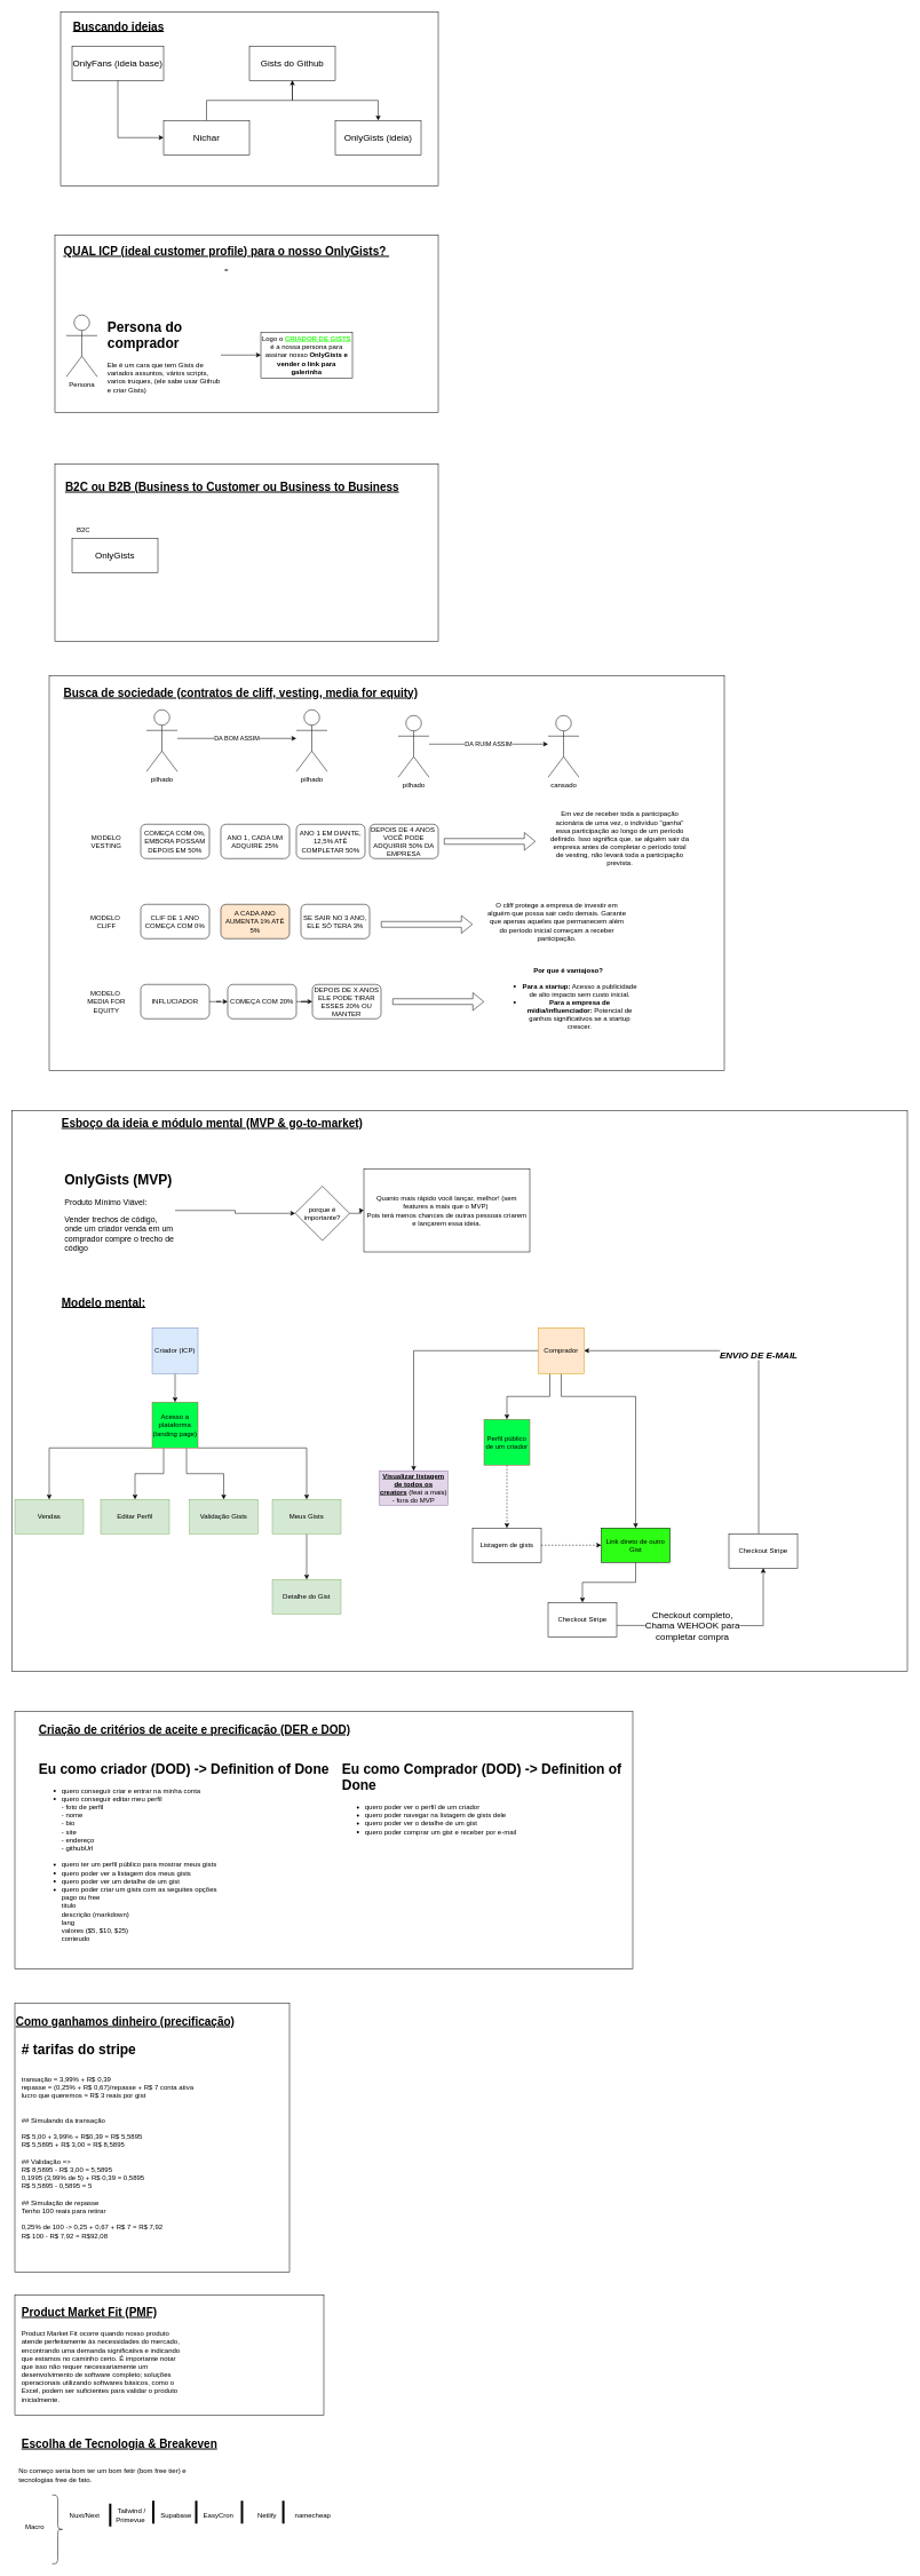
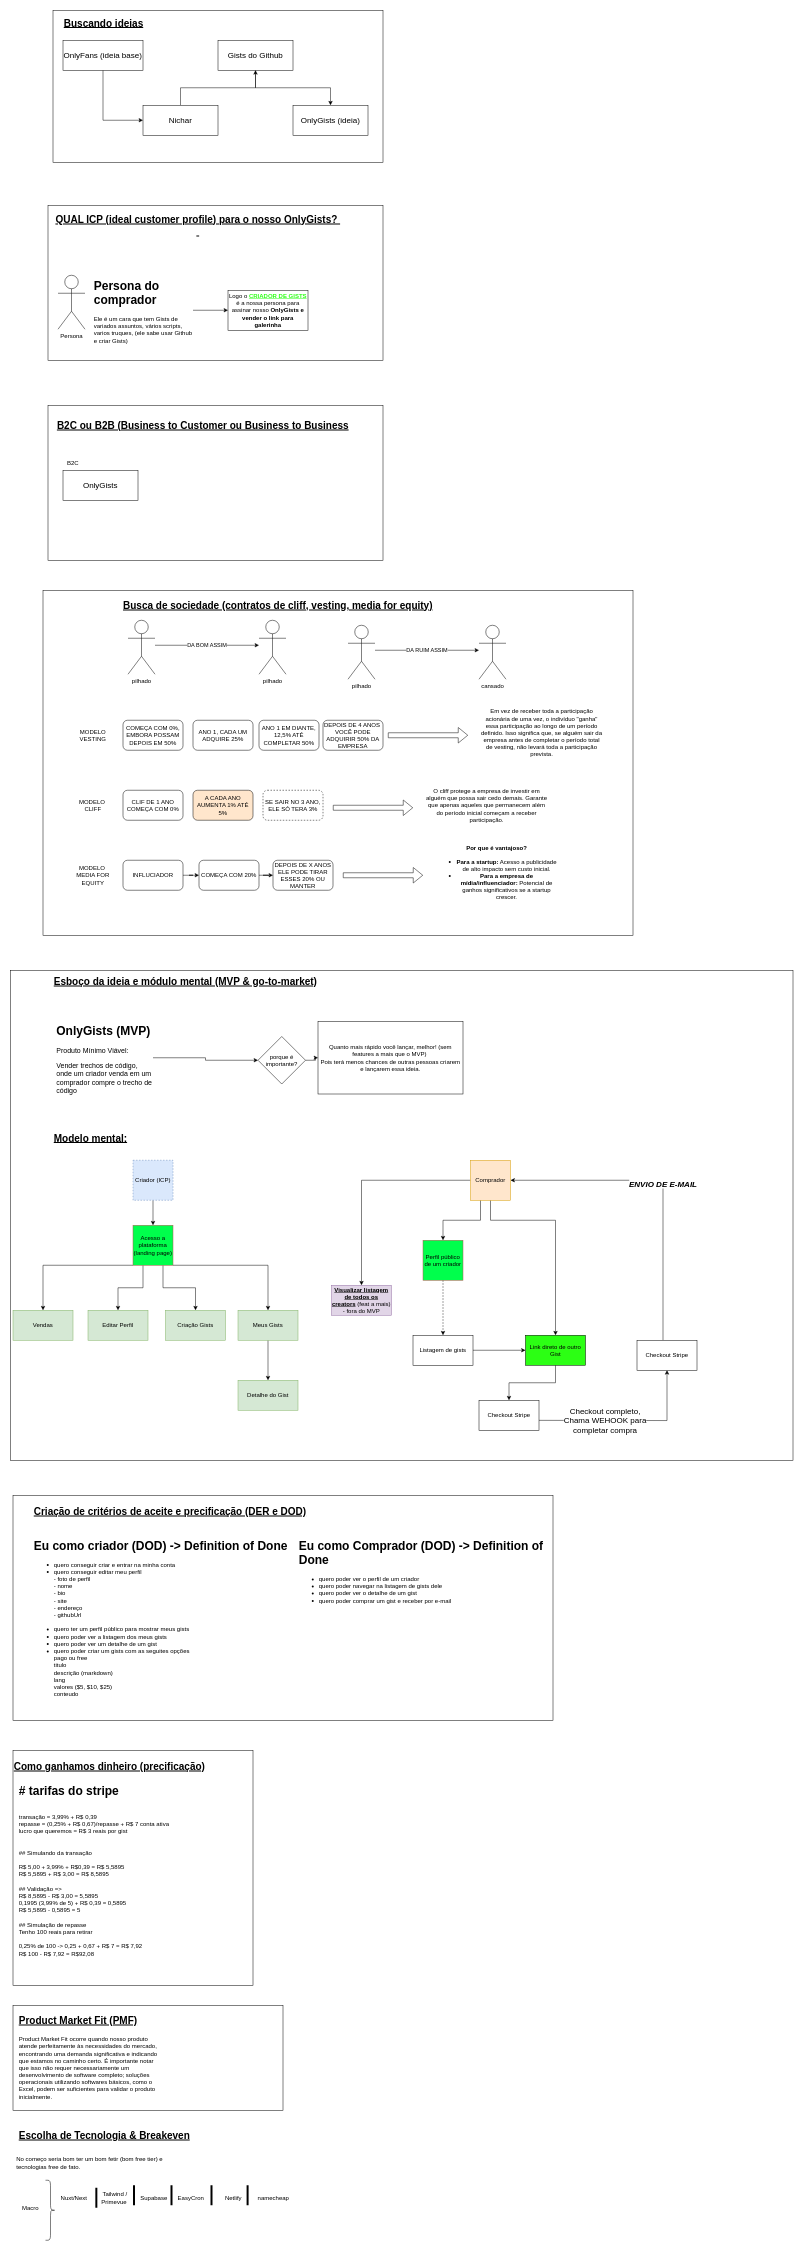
- <mxCell id="25" value="&lt;span style=&quot;font-size: 20px;&quot;&gt;&lt;b&gt;&lt;u&gt;Busca de sociedade (contratos de cliff, vesting, media for equity)&lt;/u&gt;&lt;/b&gt;&lt;/span&gt;" style="text;html=1;align=center;verticalAlign=middle;whiteSpace=wrap;rounded=0;" parent="1" vertex="1"><mxGeometry x="105" y="1190" width="630" height="40" as="geometry" /></mxCell>
+ <mxCell id="25" value="&lt;span style=&quot;font-size: 20px;&quot;&gt;&lt;b&gt;&lt;u&gt;Busca de sociedade (contratos de cliff, vesting, media for equity)&lt;/u&gt;&lt;/b&gt;&lt;/span&gt;" style="text;html=1;align=center;verticalAlign=middle;whiteSpace=wrap;rounded=0;" parent="1" vertex="1"><mxGeometry x="240" y="1190" width="630" height="40" as="geometry" /></mxCell>
- <mxCell id="45" value="SE SAIR NO 3 ANO, ELE SÓ TERA 3%" style="rounded=1;whiteSpace=wrap;html=1;" parent="1" vertex="1"><mxGeometry x="525" y="1580" width="120" height="60" as="geometry" /></mxCell>
+ <mxCell id="45" value="SE SAIR NO 3 ANO, ELE SÓ TERA 3%" style="rounded=1;whiteSpace=wrap;html=1;dashed=1;" parent="1" vertex="1"><mxGeometry x="525" y="1580" width="120" height="60" as="geometry" /></mxCell>
- <mxCell id="62" value="Criador (ICP)" style="whiteSpace=wrap;html=1;aspect=fixed;fillColor=#dae8fc;strokeColor=#6c8ebf;" parent="1" vertex="1"><mxGeometry x="265" y="2320" width="80" height="80" as="geometry" /></mxCell>
+ <mxCell id="62" value="Criador (ICP)" style="whiteSpace=wrap;html=1;aspect=fixed;fillColor=#dae8fc;strokeColor=#6c8ebf;dashed=1;" parent="1" vertex="1"><mxGeometry x="265" y="2320" width="80" height="80" as="geometry" /></mxCell>
- <mxCell id="70" value="Validação Gists" style="rounded=0;whiteSpace=wrap;html=1;fillColor=#d5e8d4;strokeColor=#82b366;" parent="1" vertex="1"><mxGeometry x="330" y="2620" width="120" height="60" as="geometry" /></mxCell>
+ <mxCell id="70" value="Criação Gists" style="rounded=0;whiteSpace=wrap;html=1;fillColor=#d5e8d4;strokeColor=#82b366;" parent="1" vertex="1"><mxGeometry x="330" y="2620" width="120" height="60" as="geometry" /></mxCell>
- <mxCell id="80" value="" style="edgeStyle=orthogonalEdgeStyle;rounded=0;orthogonalLoop=1;jettySize=auto;html=1;dashed=1;" parent="1" source="81" target="83" edge="1"><mxGeometry relative="1" as="geometry" /></mxCell>
+ <mxCell id="80" value="" style="edgeStyle=orthogonalEdgeStyle;rounded=0;orthogonalLoop=1;jettySize=auto;html=1;" parent="1" source="81" target="83" edge="1"><mxGeometry relative="1" as="geometry" /></mxCell>
